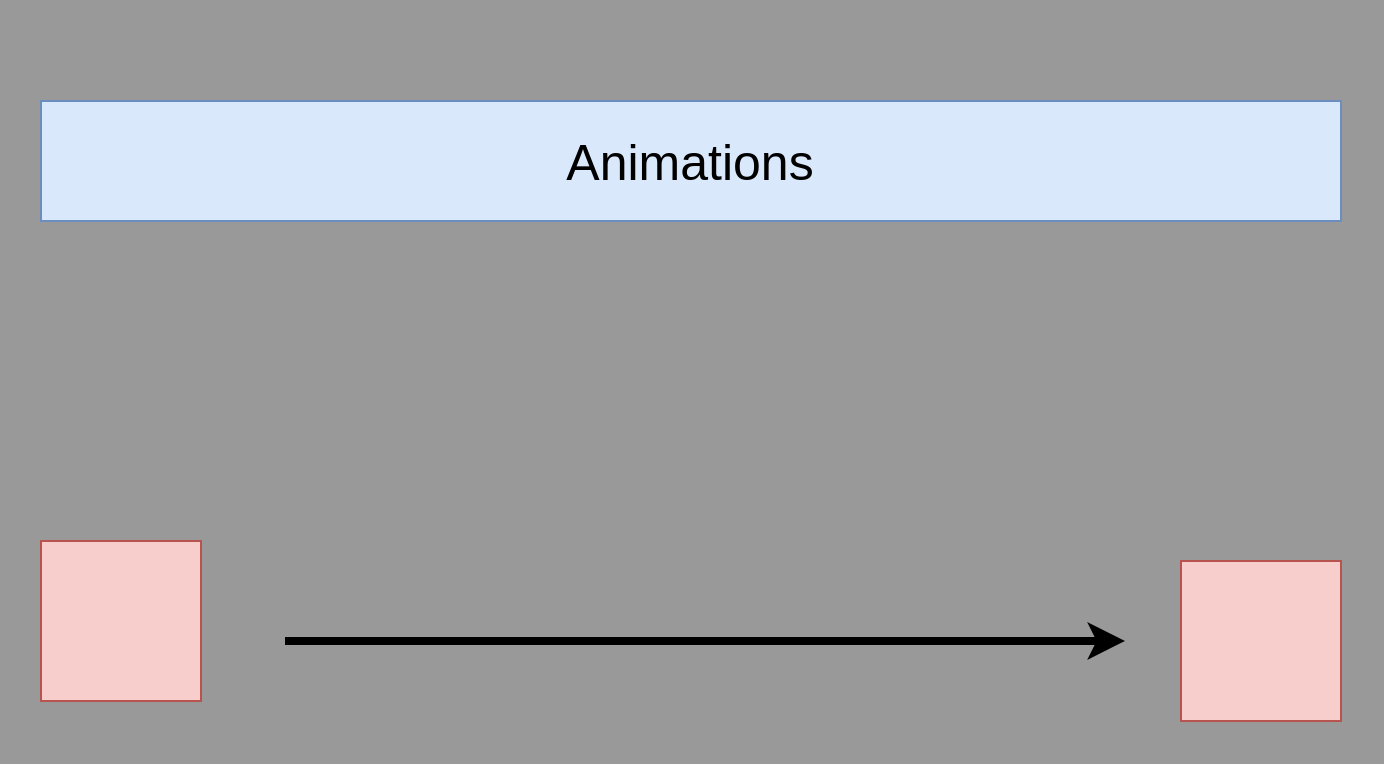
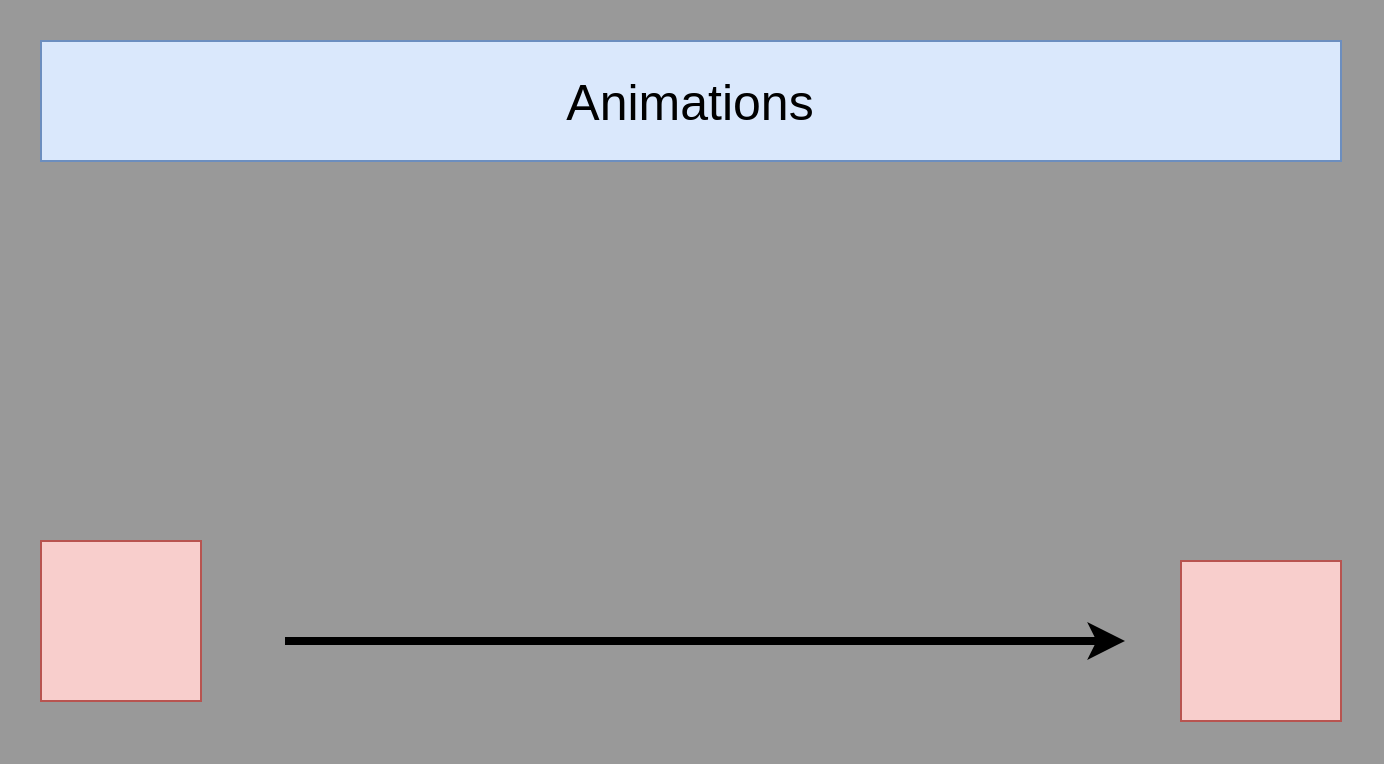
- <mxCell id="2" value="Animations" style="rounded=0;whiteSpace=wrap;html=1;fontSize=25;fillColor=#dae8fc;strokeColor=#6c8ebf;" parent="1" vertex="1"><mxGeometry x="20" y="50" width="650" height="60" as="geometry" /></mxCell>
+ <mxCell id="2" value="Animations" style="rounded=0;whiteSpace=wrap;html=1;fontSize=25;fillColor=#dae8fc;strokeColor=#6c8ebf;" parent="1" vertex="1"><mxGeometry x="20" y="20" width="650" height="60" as="geometry" /></mxCell>
